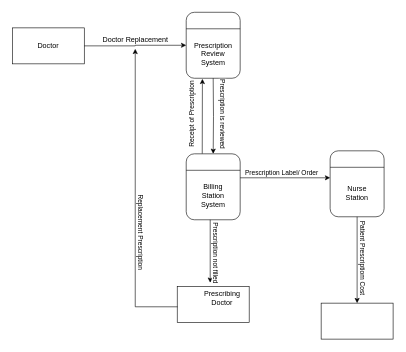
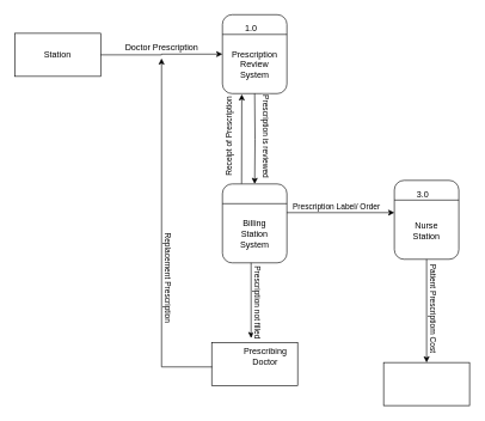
+ <mxCell id="8" value="1.0" style="text;html=1;align=center;verticalAlign=middle;whiteSpace=wrap;rounded=0;" vertex="1" parent="2"><mxGeometry x="15" y="10" width="50" height="20" as="geometry" /></mxCell>
- <mxCell id="15" value="Doctor Replacement" style="text;html=1;align=center;verticalAlign=middle;resizable=0;points=[];autosize=1;strokeColor=none;fillColor=none;" vertex="1" parent="1"><mxGeometry x="160" y="51" width="130" height="30" as="geometry" /></mxCell>
+ <mxCell id="15" value="Doctor Prescription" style="text;html=1;align=center;verticalAlign=middle;resizable=0;points=[];autosize=1;strokeColor=none;fillColor=none;" vertex="1" parent="1"><mxGeometry x="160" y="51" width="130" height="30" as="geometry" /></mxCell>
- <mxCell id="11" value="Doctor" style="text;html=1;align=center;verticalAlign=middle;whiteSpace=wrap;rounded=0;" vertex="1" parent="9"><mxGeometry x="20" y="15" width="80" height="30" as="geometry" /></mxCell>
+ <mxCell id="11" value="Station" style="text;html=1;align=center;verticalAlign=middle;whiteSpace=wrap;rounded=0;" vertex="1" parent="9"><mxGeometry x="20" y="15" width="80" height="30" as="geometry" /></mxCell>
+ <mxCell id="35" value="3.0" style="text;html=1;align=center;verticalAlign=middle;whiteSpace=wrap;rounded=0;" vertex="1" parent="31"><mxGeometry x="15" y="10" width="50" height="20" as="geometry" /></mxCell>
